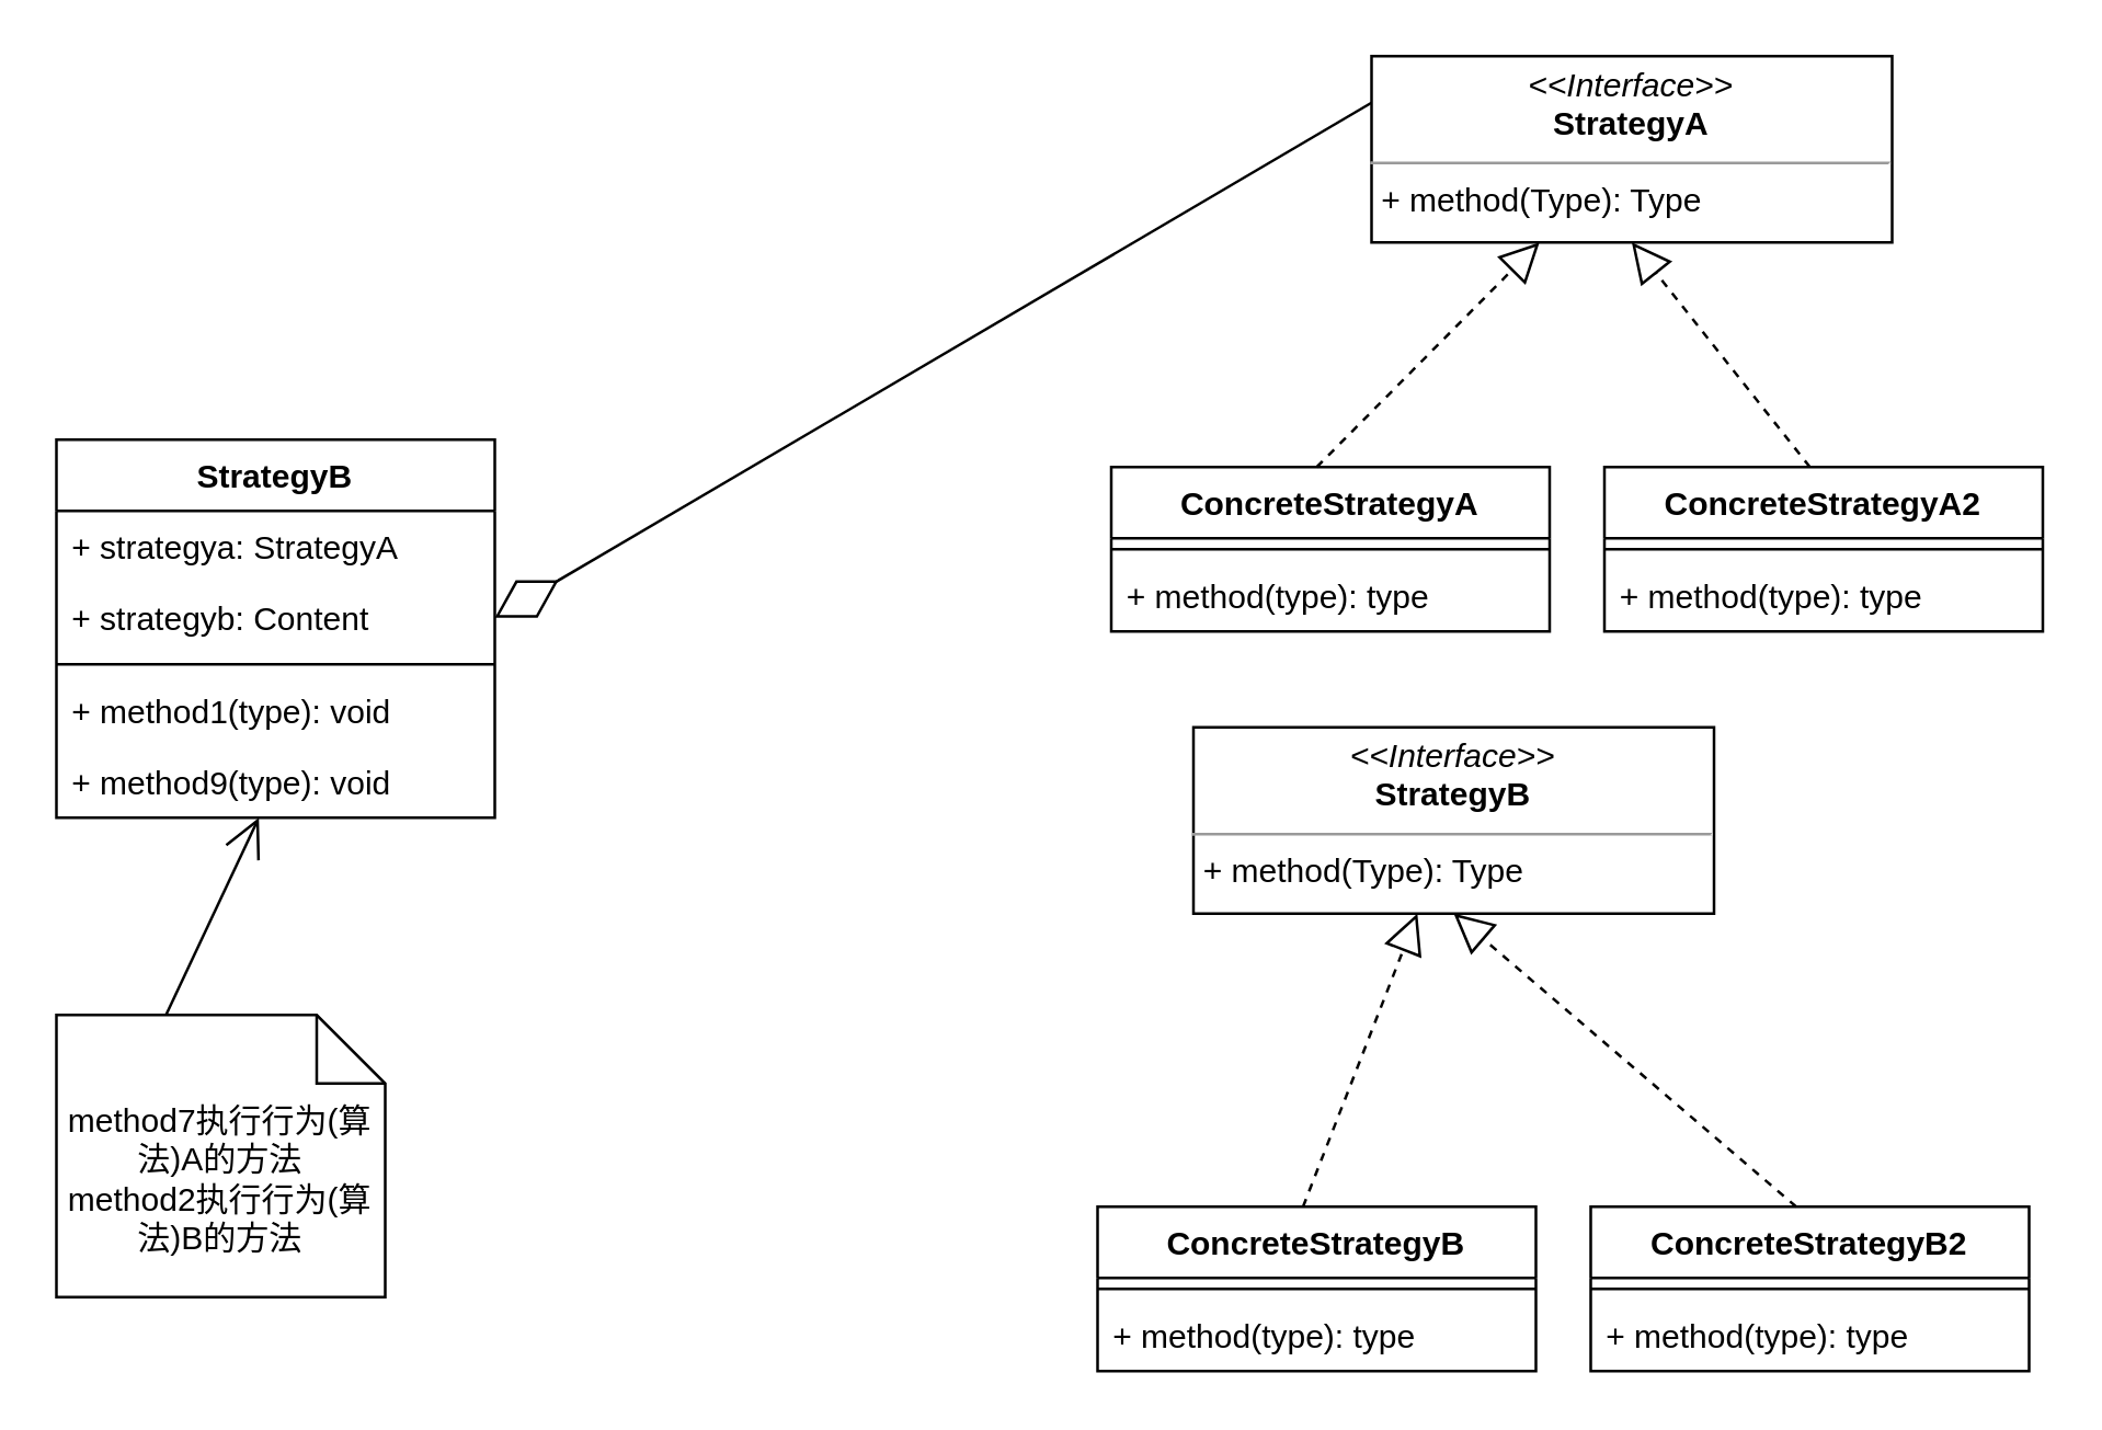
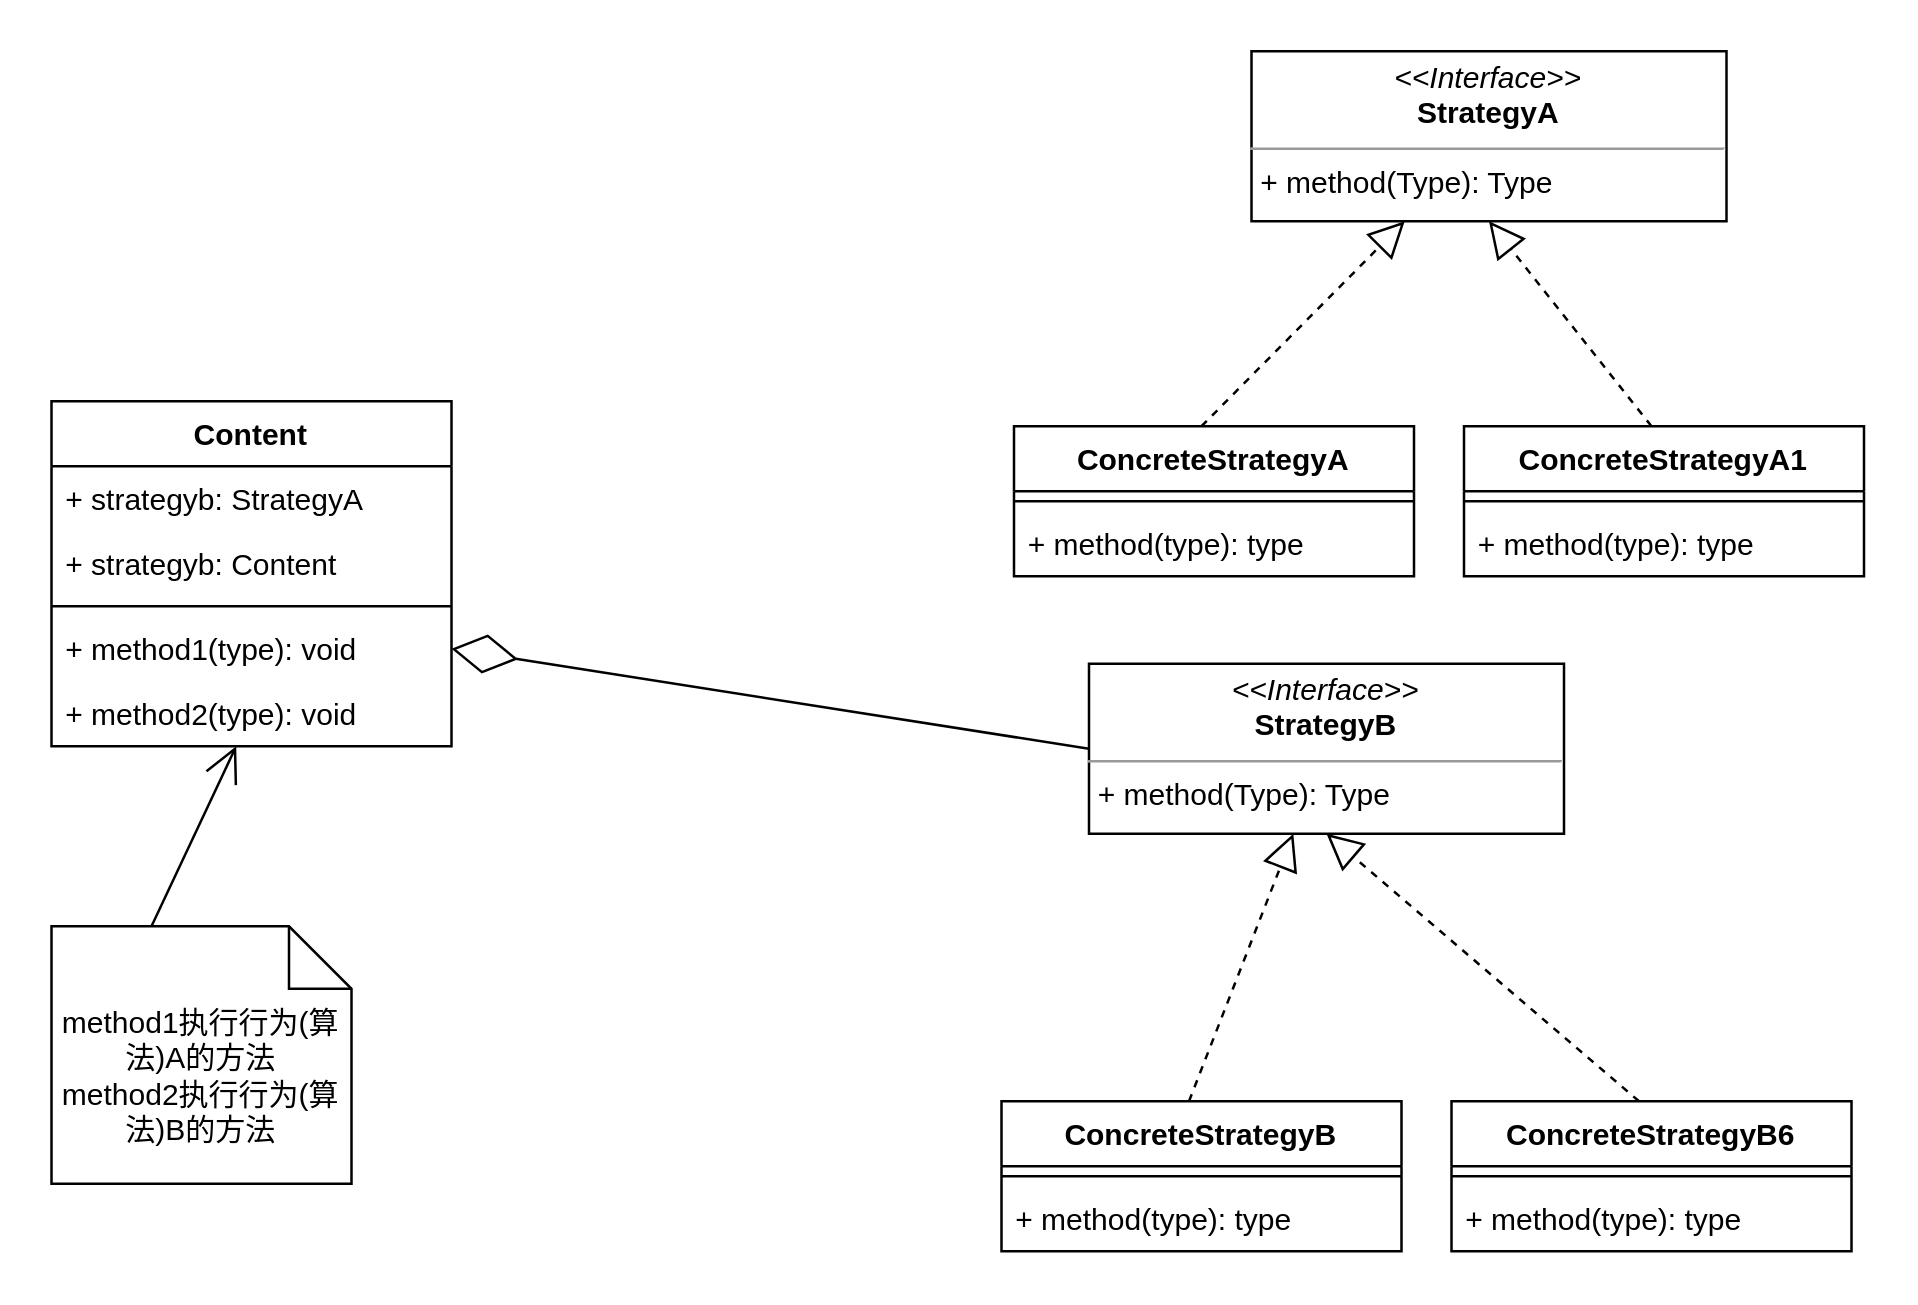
- <mxCell id="26" value="" style="endArrow=diamondThin;endFill=0;endSize=24;html=1;entryX=1;entryY=0.5;entryDx=0;entryDy=0;exitX=0;exitY=0.25;exitDx=0;exitDy=0;" edge="1" parent="1" source="2" target="22"><mxGeometry width="160" relative="1" as="geometry"><mxPoint x="260" y="90" as="sourcePoint" /><mxPoint x="420" y="90" as="targetPoint" /></mxGeometry></mxCell>
- <mxCell id="20" value="StrategyB" style="swimlane;fontStyle=1;align=center;verticalAlign=top;childLayout=stackLayout;horizontal=1;startSize=26;horizontalStack=0;resizeParent=1;resizeParentMax=0;resizeLast=0;collapsible=1;marginBottom=0;" vertex="1" parent="1"><mxGeometry x="20" y="160" width="160" height="138" as="geometry" /></mxCell>
+ <mxCell id="20" value="Content" style="swimlane;fontStyle=1;align=center;verticalAlign=top;childLayout=stackLayout;horizontal=1;startSize=26;horizontalStack=0;resizeParent=1;resizeParentMax=0;resizeLast=0;collapsible=1;marginBottom=0;" vertex="1" parent="1"><mxGeometry x="20" y="160" width="160" height="138" as="geometry" /></mxCell>
- <mxCell id="7" value="ConcreteStrategyA2" style="swimlane;fontStyle=1;align=center;verticalAlign=top;childLayout=stackLayout;horizontal=1;startSize=26;horizontalStack=0;resizeParent=1;resizeParentMax=0;resizeLast=0;collapsible=1;marginBottom=0;" vertex="1" parent="1"><mxGeometry x="585" y="170" width="160" height="60" as="geometry" /></mxCell>
+ <mxCell id="7" value="ConcreteStrategyA1" style="swimlane;fontStyle=1;align=center;verticalAlign=top;childLayout=stackLayout;horizontal=1;startSize=26;horizontalStack=0;resizeParent=1;resizeParentMax=0;resizeLast=0;collapsible=1;marginBottom=0;" vertex="1" parent="1"><mxGeometry x="585" y="170" width="160" height="60" as="geometry" /></mxCell>
- <mxCell id="21" value="+ strategya: StrategyA" style="text;strokeColor=none;fillColor=none;align=left;verticalAlign=top;spacingLeft=4;spacingRight=4;overflow=hidden;rotatable=0;points=[[0,0.5],[1,0.5]];portConstraint=eastwest;" vertex="1" parent="20"><mxGeometry y="26" width="160" height="26" as="geometry" /></mxCell>
+ <mxCell id="21" value="+ strategyb: StrategyA" style="text;strokeColor=none;fillColor=none;align=left;verticalAlign=top;spacingLeft=4;spacingRight=4;overflow=hidden;rotatable=0;points=[[0,0.5],[1,0.5]];portConstraint=eastwest;" vertex="1" parent="20"><mxGeometry y="26" width="160" height="26" as="geometry" /></mxCell>
+ <mxCell id="27" value="" style="endArrow=diamondThin;endFill=0;endSize=24;html=1;entryX=1;entryY=0.5;entryDx=0;entryDy=0;exitX=0;exitY=0.5;exitDx=0;exitDy=0;" edge="1" parent="1" source="11" target="24"><mxGeometry width="160" relative="1" as="geometry"><mxPoint x="260" y="350" as="sourcePoint" /><mxPoint x="420" y="350" as="targetPoint" /></mxGeometry></mxCell>
- <mxCell id="25" value="+ method9(type): void" style="text;strokeColor=none;fillColor=none;align=left;verticalAlign=top;spacingLeft=4;spacingRight=4;overflow=hidden;rotatable=0;points=[[0,0.5],[1,0.5]];portConstraint=eastwest;" vertex="1" parent="20"><mxGeometry y="112" width="160" height="26" as="geometry" /></mxCell>
+ <mxCell id="25" value="+ method2(type): void" style="text;strokeColor=none;fillColor=none;align=left;verticalAlign=top;spacingLeft=4;spacingRight=4;overflow=hidden;rotatable=0;points=[[0,0.5],[1,0.5]];portConstraint=eastwest;" vertex="1" parent="20"><mxGeometry y="112" width="160" height="26" as="geometry" /></mxCell>
- <mxCell id="28" value="method7执行行为(算法)A的方法&lt;br&gt;method2执行行为(算法)B的方法" style="shape=note2;boundedLbl=1;whiteSpace=wrap;html=1;size=25;verticalAlign=top;align=center;" vertex="1" parent="1"><mxGeometry x="20" y="370" width="120" height="103" as="geometry" /></mxCell>
+ <mxCell id="28" value="method1执行行为(算法)A的方法&lt;br&gt;method2执行行为(算法)B的方法" style="shape=note2;boundedLbl=1;whiteSpace=wrap;html=1;size=25;verticalAlign=top;align=center;" vertex="1" parent="1"><mxGeometry x="20" y="370" width="120" height="103" as="geometry" /></mxCell>
- <mxCell id="16" value="ConcreteStrategyB2" style="swimlane;fontStyle=1;align=center;verticalAlign=top;childLayout=stackLayout;horizontal=1;startSize=26;horizontalStack=0;resizeParent=1;resizeParentMax=0;resizeLast=0;collapsible=1;marginBottom=0;" vertex="1" parent="1"><mxGeometry x="580" y="440" width="160" height="60" as="geometry" /></mxCell>
+ <mxCell id="16" value="ConcreteStrategyB6" style="swimlane;fontStyle=1;align=center;verticalAlign=top;childLayout=stackLayout;horizontal=1;startSize=26;horizontalStack=0;resizeParent=1;resizeParentMax=0;resizeLast=0;collapsible=1;marginBottom=0;" vertex="1" parent="1"><mxGeometry x="580" y="440" width="160" height="60" as="geometry" /></mxCell>
